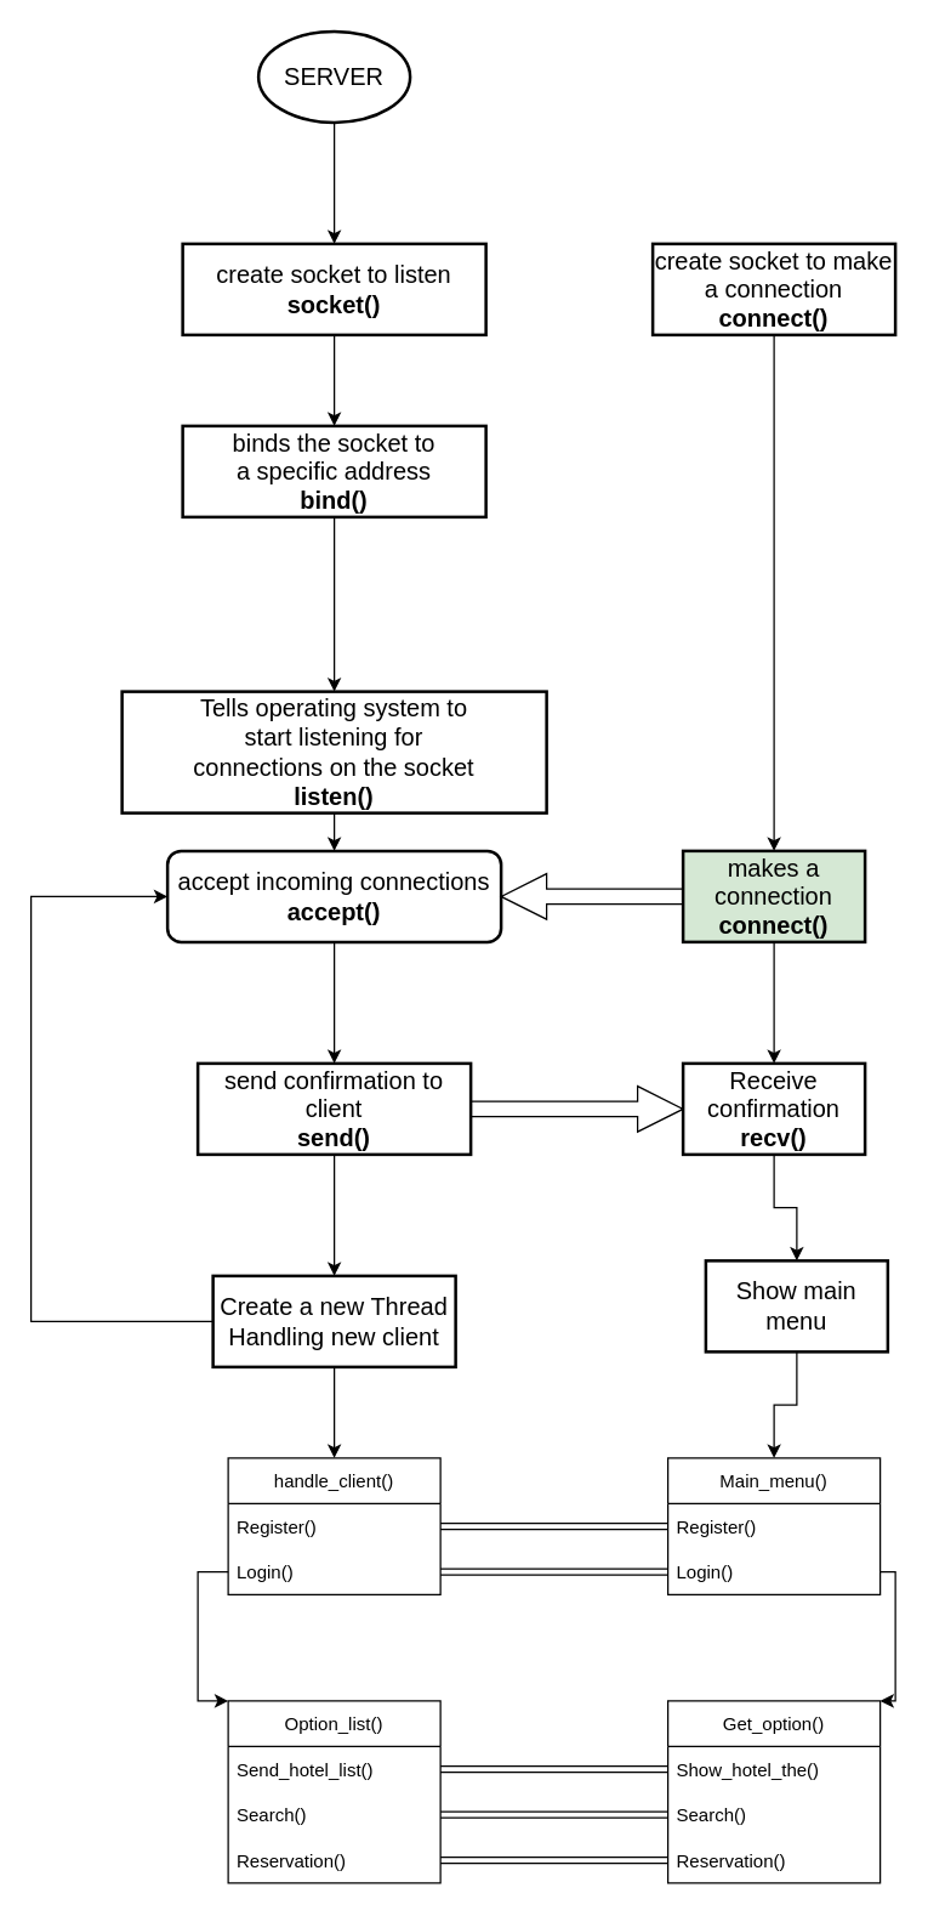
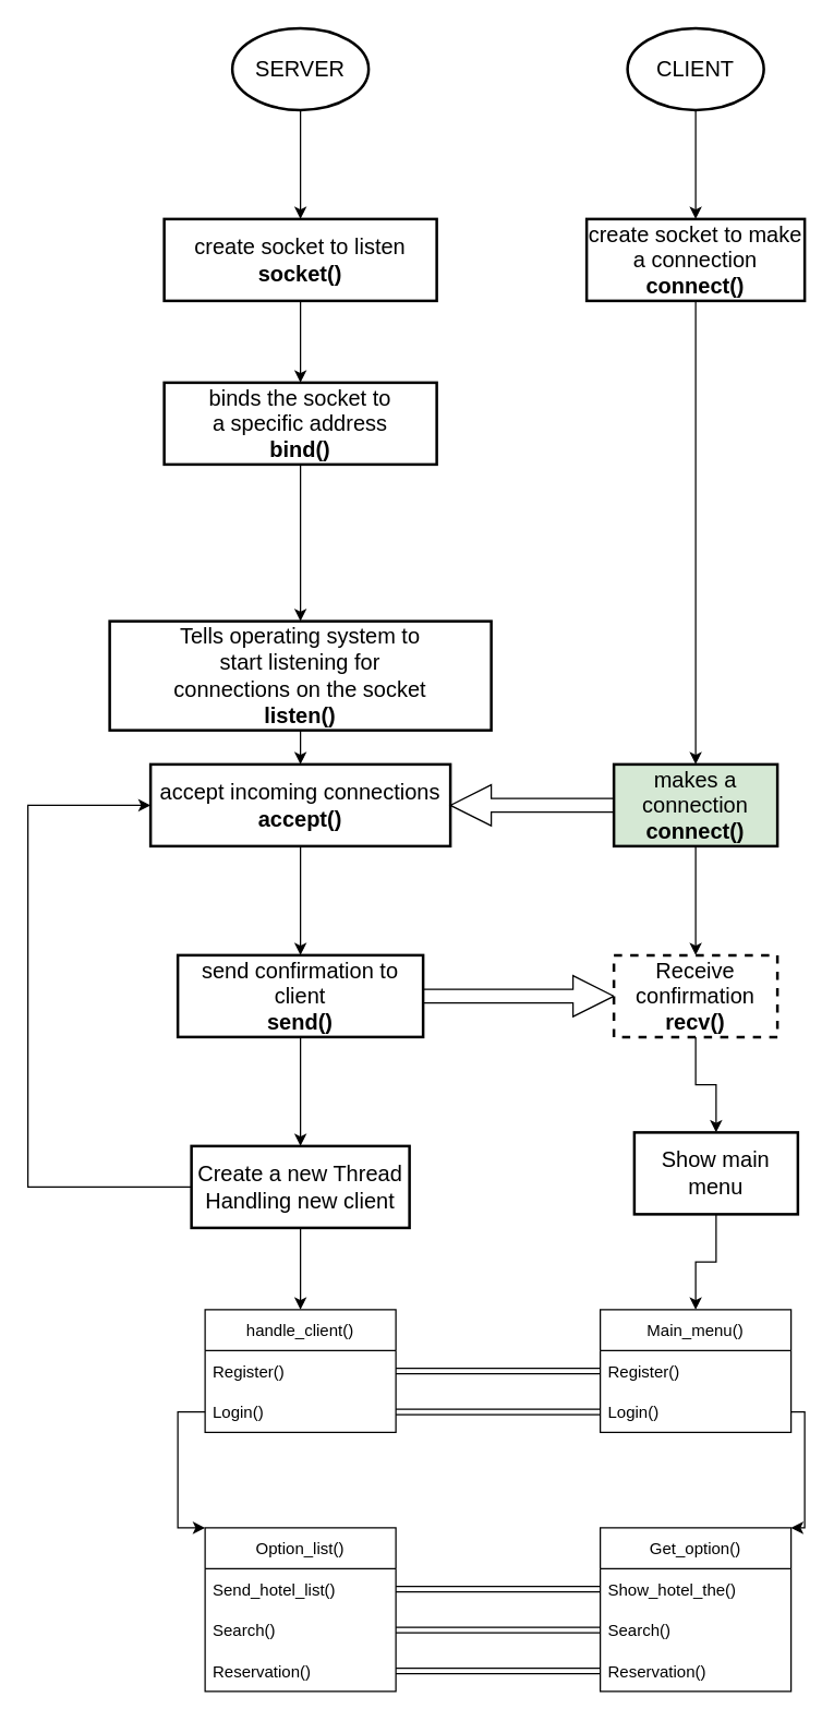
+ <mxCell id="5" value="CLIENT" style="strokeWidth=2;html=1;shape=mxgraph.flowchart.start_1;whiteSpace=wrap;hachureGap=4;fontSize=16;" parent="1" vertex="1"><mxGeometry x="460" y="20" width="100" height="60" as="geometry" /></mxCell>
+ <mxCell id="4" value="" style="edgeStyle=orthogonalEdgeStyle;rounded=0;orthogonalLoop=1;jettySize=auto;html=1;" edge="1" parent="1" source="5" target="11"><mxGeometry relative="1" as="geometry" /></mxCell>
- <mxCell id="15" value="accept incoming connections&lt;br&gt;&lt;b&gt;accept()&lt;/b&gt;" style="whiteSpace=wrap;html=1;fontSize=16;strokeWidth=2;hachureGap=4;rounded=1;" vertex="1" parent="1"><mxGeometry x="110" y="560" width="220" height="60" as="geometry" /></mxCell>
+ <mxCell id="15" value="accept incoming connections&lt;br&gt;&lt;b&gt;accept()&lt;/b&gt;" style="whiteSpace=wrap;html=1;fontSize=16;strokeWidth=2;hachureGap=4;" vertex="1" parent="1"><mxGeometry x="110" y="560" width="220" height="60" as="geometry" /></mxCell>
- <mxCell id="26" value="Receive confirmation&lt;br&gt;&lt;b&gt;recv()&lt;/b&gt;" style="whiteSpace=wrap;html=1;fontSize=16;strokeWidth=2;hachureGap=4;" vertex="1" parent="1"><mxGeometry x="450" y="700" width="120" height="60" as="geometry" /></mxCell>
+ <mxCell id="26" value="Receive confirmation&lt;br&gt;&lt;b&gt;recv()&lt;/b&gt;" style="whiteSpace=wrap;html=1;fontSize=16;strokeWidth=2;hachureGap=4;dashed=1;" vertex="1" parent="1"><mxGeometry x="450" y="700" width="120" height="60" as="geometry" /></mxCell>
